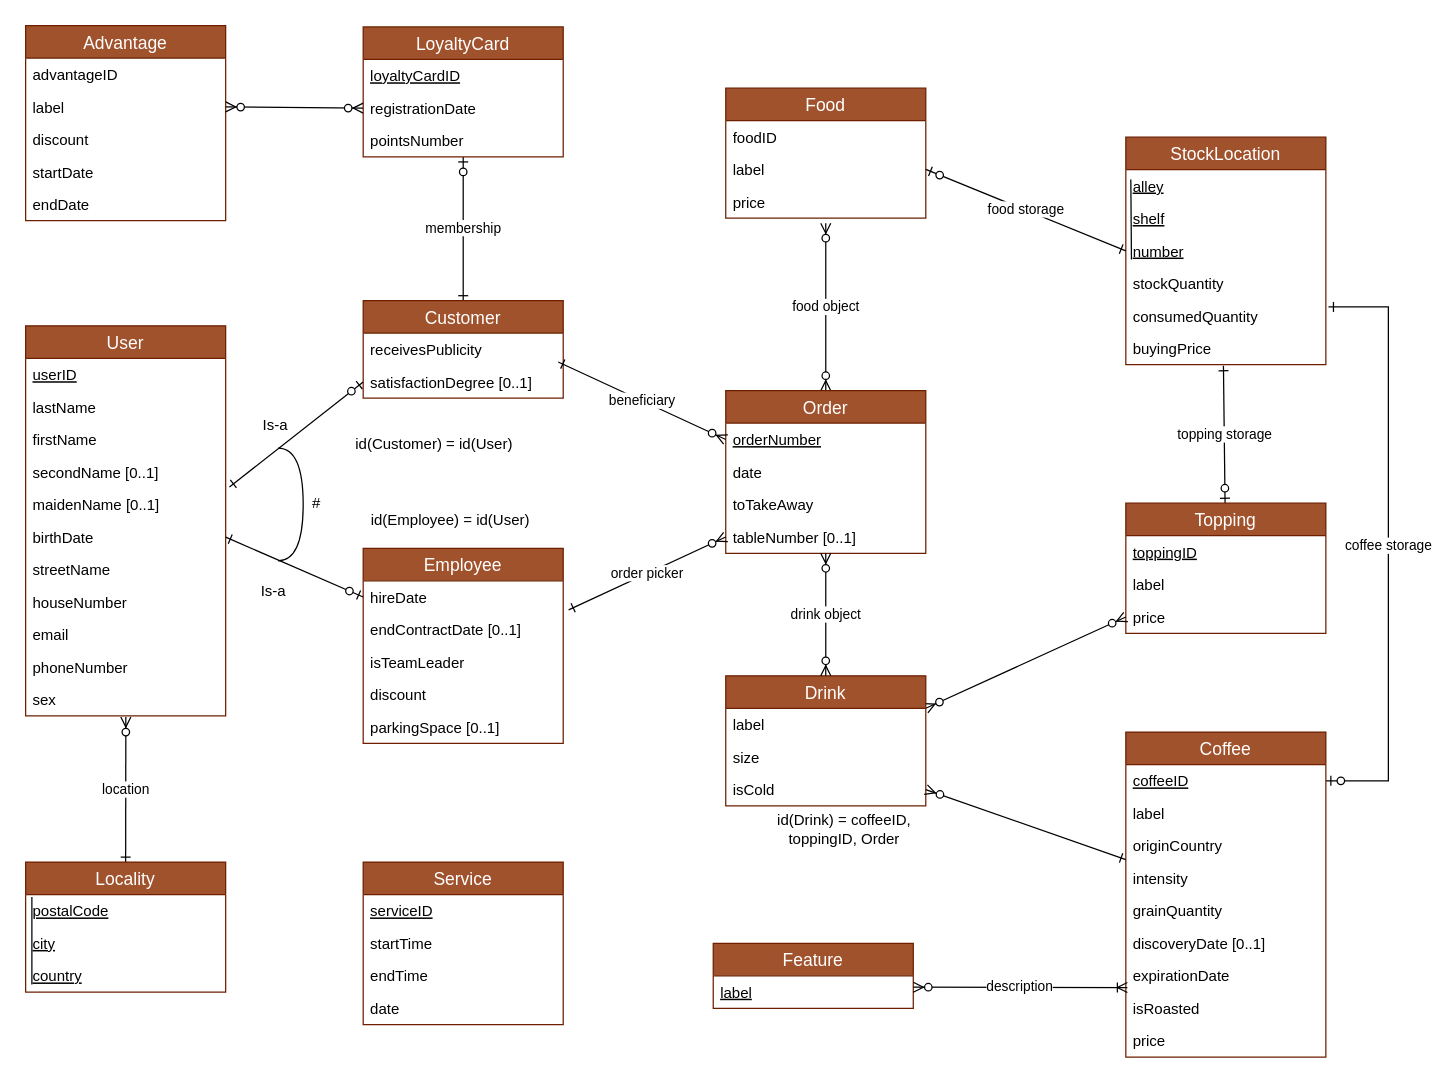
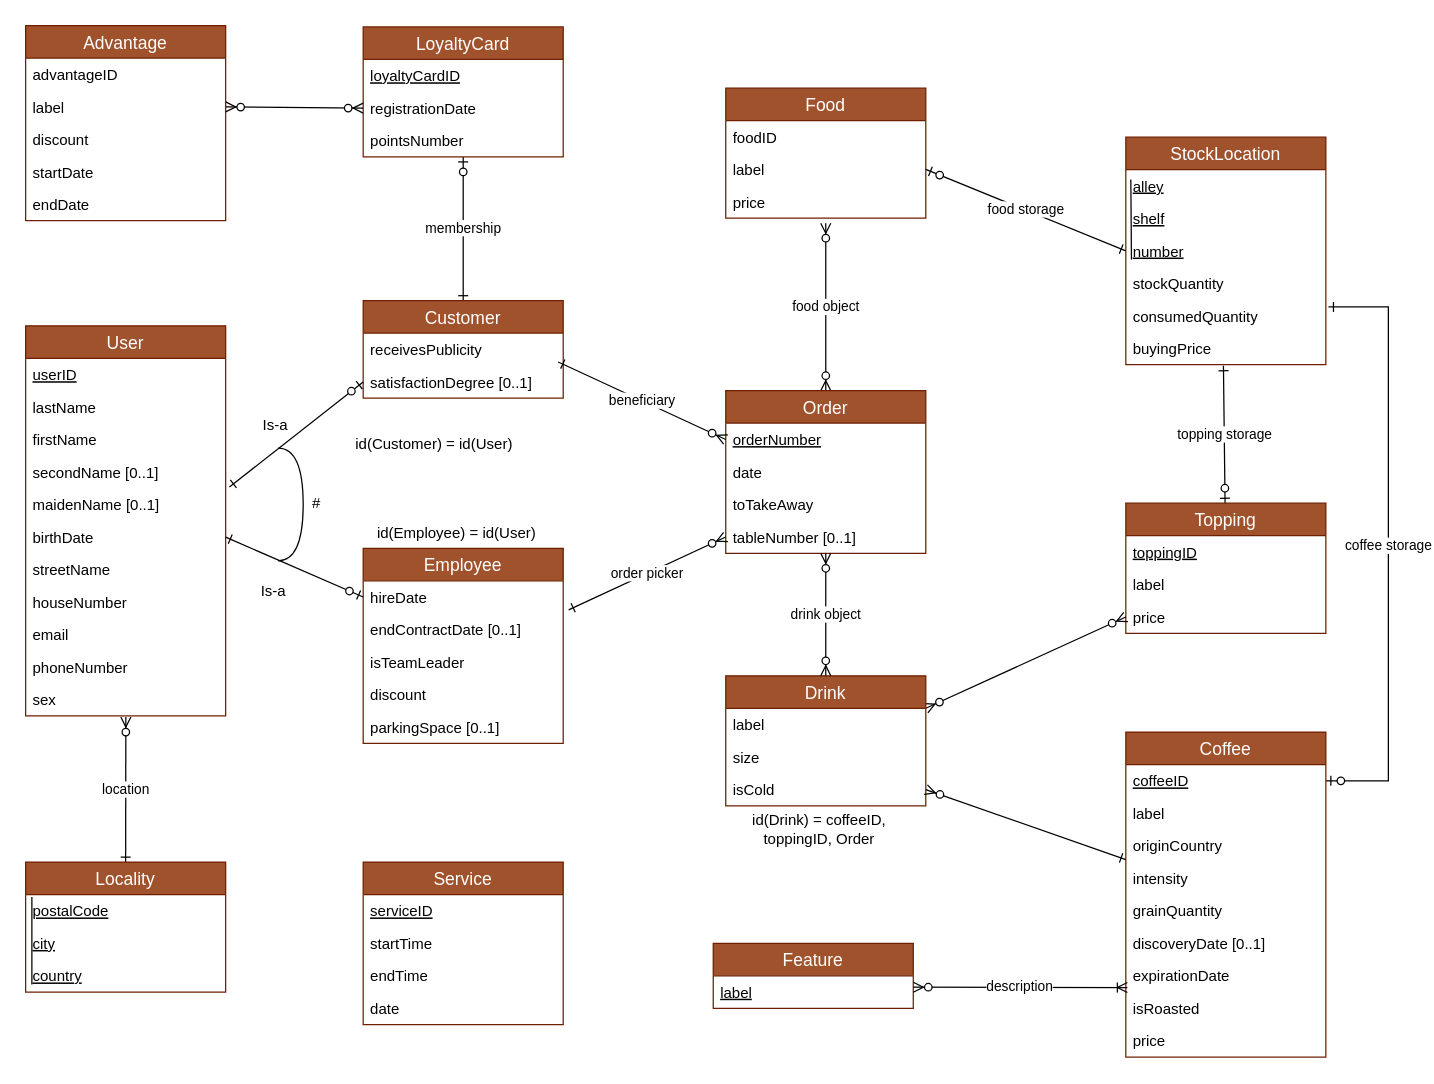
- <mxCell id="99" value="id(Employee) = id(User)" style="text;html=1;strokeColor=none;fillColor=none;align=center;verticalAlign=middle;whiteSpace=wrap;rounded=0;" parent="1" vertex="1"><mxGeometry x="285" y="406" width="150" height="20" as="geometry" /></mxCell>
+ <mxCell id="99" value="id(Employee) = id(User)" style="text;html=1;strokeColor=none;fillColor=none;align=center;verticalAlign=middle;whiteSpace=wrap;rounded=0;" parent="1" vertex="1"><mxGeometry x="290" y="416" width="150" height="20" as="geometry" /></mxCell>
- <mxCell id="42" value="id(Drink) = coffeeID, toppingID, Order" style="text;html=1;strokeColor=none;fillColor=none;align=center;verticalAlign=middle;whiteSpace=wrap;rounded=0;" parent="1" vertex="1"><mxGeometry x="600" y="653" width="150" height="20" as="geometry" /></mxCell>
+ <mxCell id="42" value="id(Drink) = coffeeID, toppingID, Order" style="text;html=1;strokeColor=none;fillColor=none;align=center;verticalAlign=middle;whiteSpace=wrap;rounded=0;" parent="1" vertex="1"><mxGeometry x="580" y="653" width="150" height="20" as="geometry" /></mxCell>
